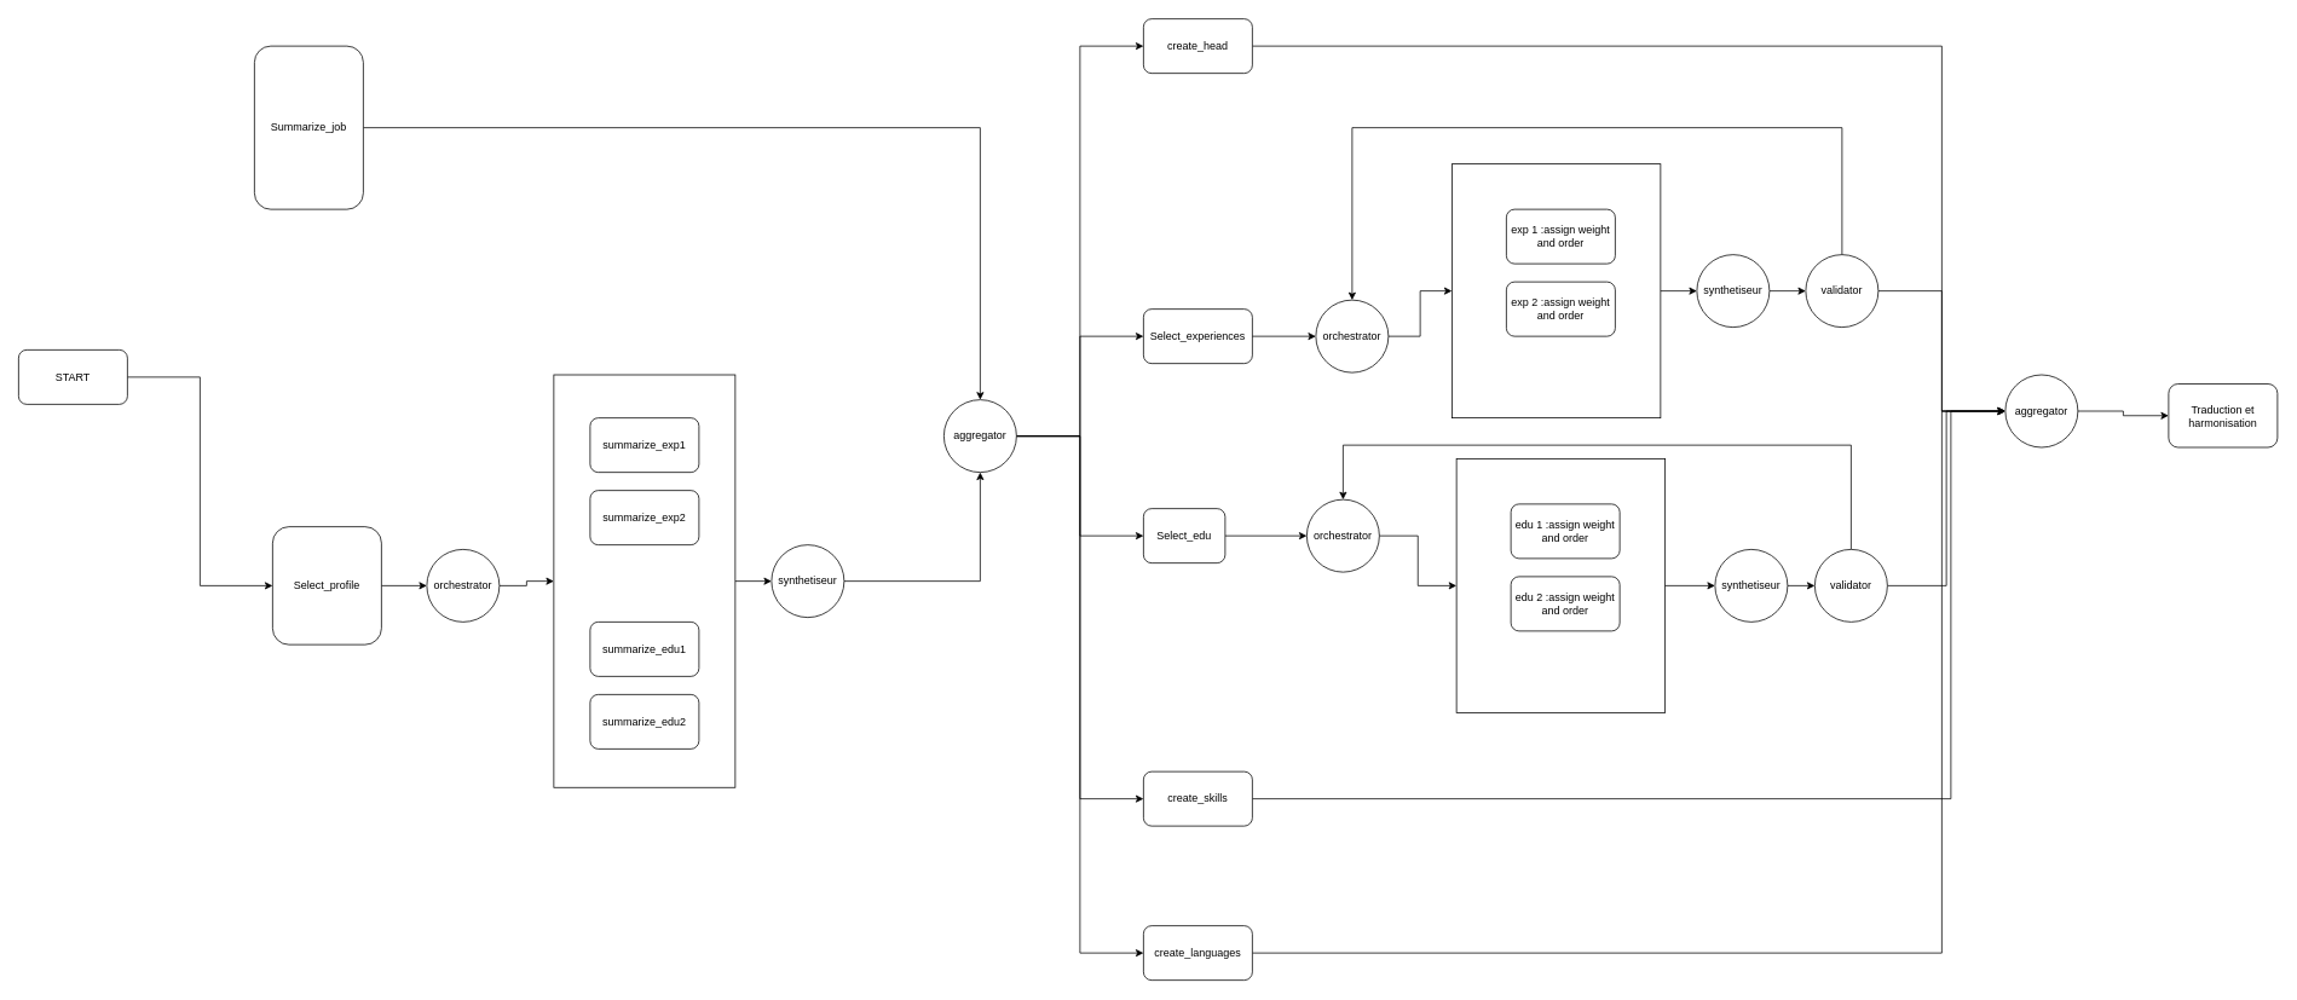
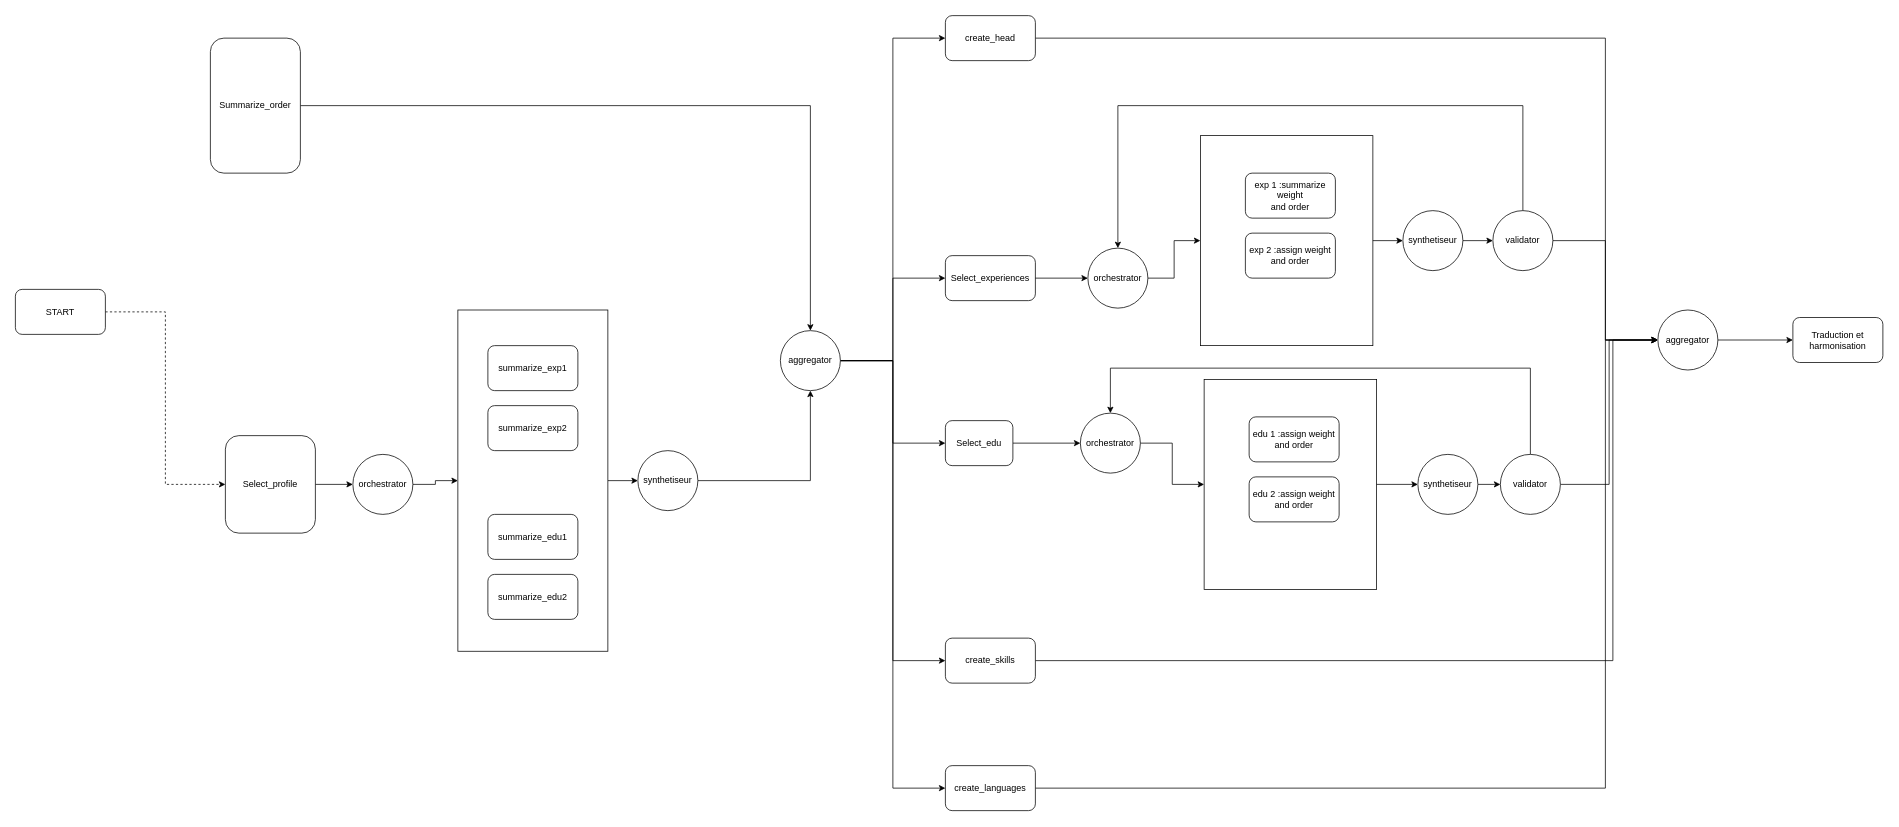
- <mxCell id="5" value="Summarize_job" style="rounded=1;whiteSpace=wrap;html=1;" vertex="1" parent="1"><mxGeometry x="280" y="50" width="120" height="180" as="geometry" /></mxCell>
+ <mxCell id="5" value="Summarize_order" style="rounded=1;whiteSpace=wrap;html=1;" vertex="1" parent="1"><mxGeometry x="280" y="50" width="120" height="180" as="geometry" /></mxCell>
- <mxCell id="38" value="exp 1 :assign weight&lt;div&gt;and order&lt;/div&gt;" style="whiteSpace=wrap;html=1;rounded=1;" vertex="1" parent="36"><mxGeometry x="60" y="50" width="120" height="60" as="geometry" /></mxCell>
+ <mxCell id="38" value="exp 1 :summarize weight&lt;div&gt;and order&lt;/div&gt;" style="whiteSpace=wrap;html=1;rounded=1;" vertex="1" parent="36"><mxGeometry x="60" y="50" width="120" height="60" as="geometry" /></mxCell>
- <mxCell id="60" value="Traduction et harmonisation" style="rounded=1;whiteSpace=wrap;html=1;" vertex="1" parent="1"><mxGeometry x="2390" y="422.5" width="120" height="70" as="geometry" /></mxCell>
+ <mxCell id="60" value="Traduction et harmonisation" style="rounded=1;whiteSpace=wrap;html=1;" vertex="1" parent="1"><mxGeometry x="2390" y="422.5" width="120" height="60" as="geometry" /></mxCell>
- <mxCell id="15" style="edgeStyle=orthogonalEdgeStyle;rounded=0;orthogonalLoop=1;jettySize=auto;html=1;exitX=1;exitY=0.5;exitDx=0;exitDy=0;entryX=0;entryY=0.5;entryDx=0;entryDy=0;" edge="1" parent="1" source="16" target="7"><mxGeometry relative="1" as="geometry" /></mxCell>
+ <mxCell id="15" style="edgeStyle=orthogonalEdgeStyle;rounded=0;orthogonalLoop=1;jettySize=auto;html=1;exitX=1;exitY=0.5;exitDx=0;exitDy=0;entryX=0;entryY=0.5;entryDx=0;entryDy=0;dashed=1;" edge="1" parent="1" source="16" target="7"><mxGeometry relative="1" as="geometry" /></mxCell>
